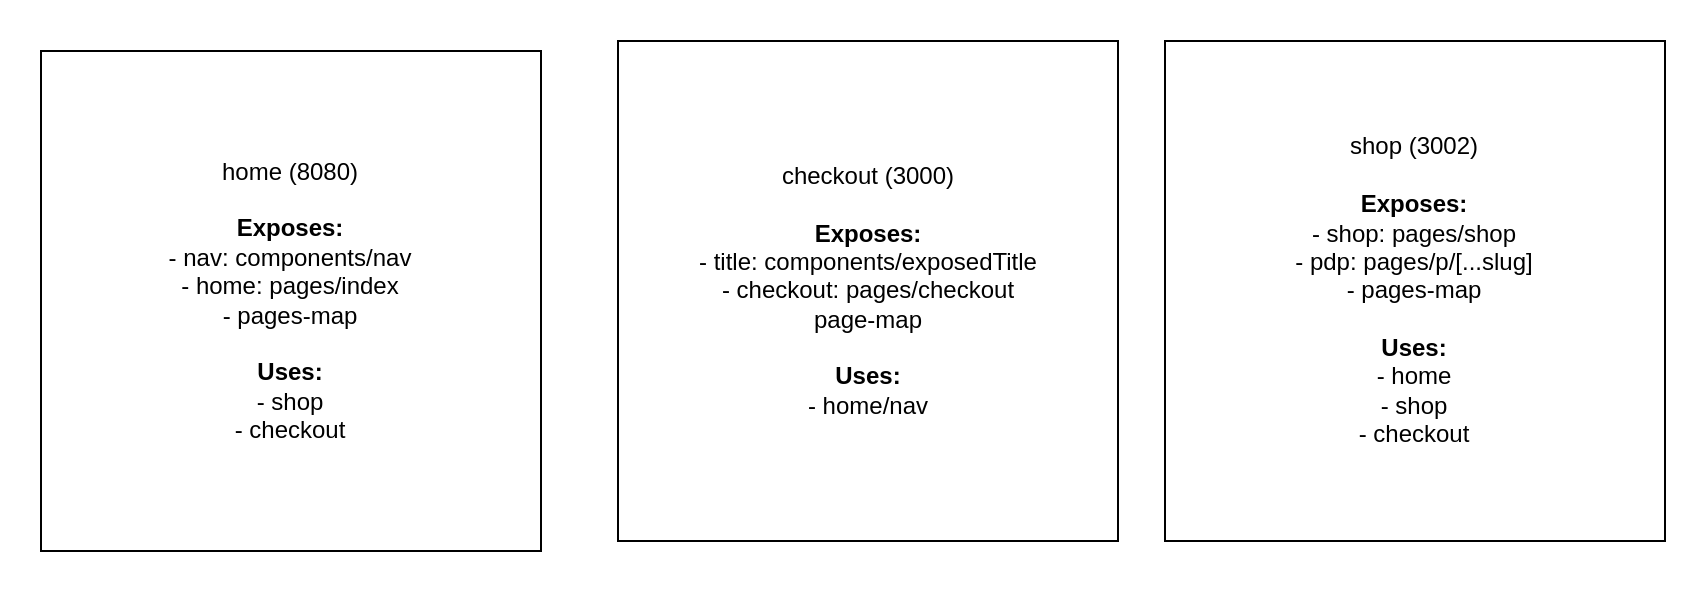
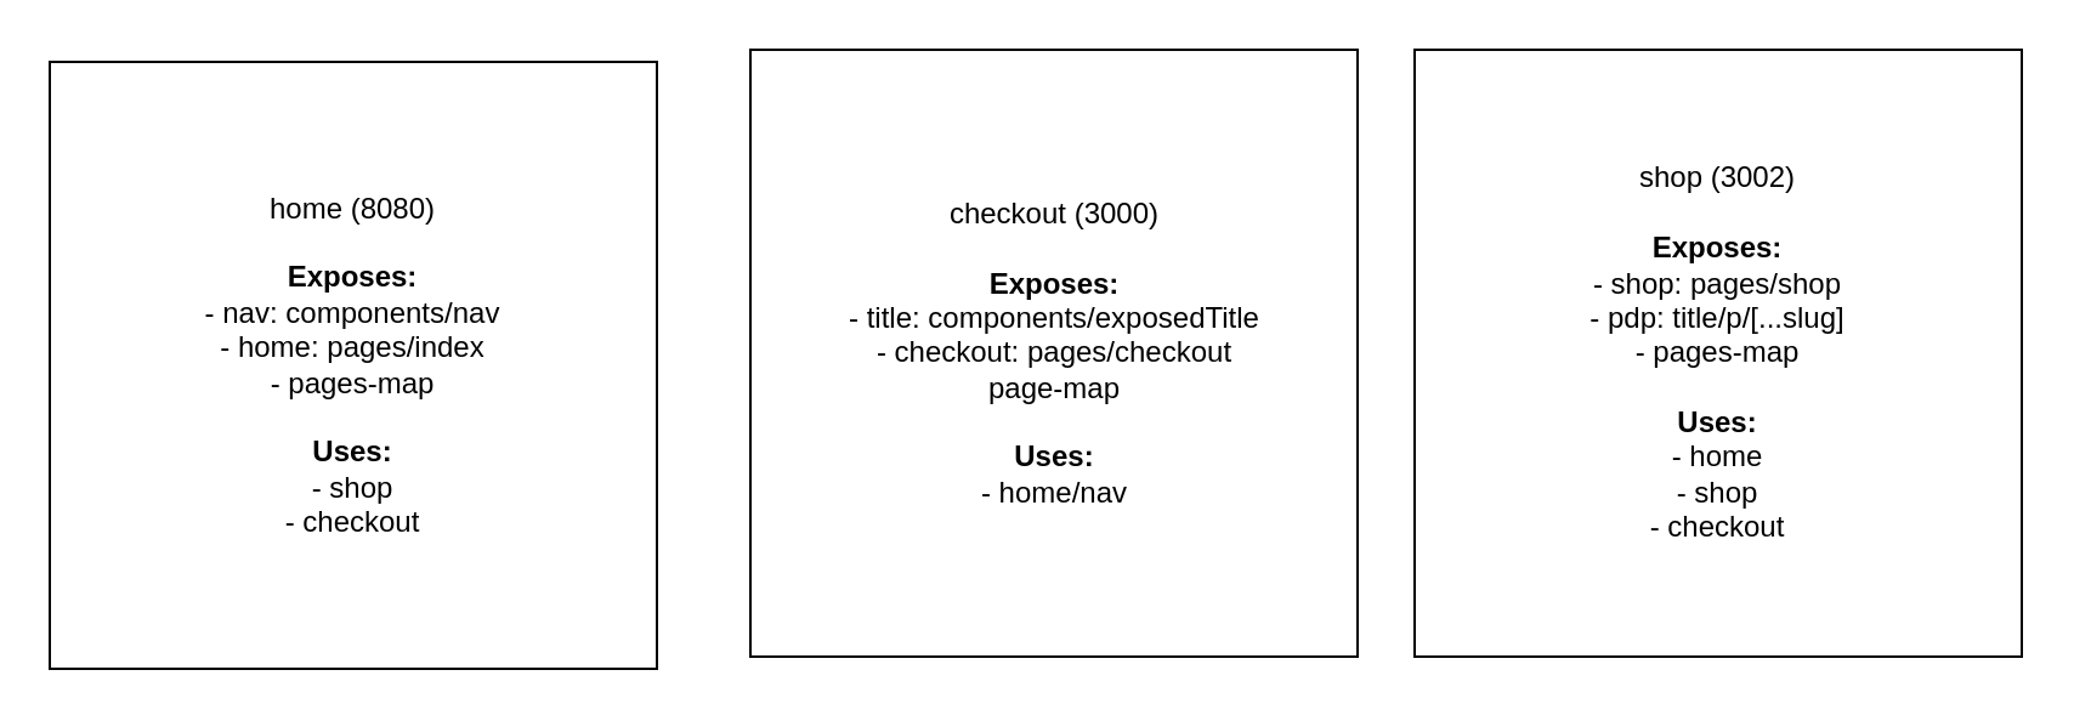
- <mxCell id="4" value="shop (3002)&lt;br&gt;&lt;br&gt;&lt;b&gt;Exposes:&lt;br&gt;&lt;/b&gt;- shop: pages/shop&lt;br&gt;- pdp: pages/p/[...slug]&lt;br&gt;- pages-map&lt;br&gt;&lt;br&gt;&lt;b&gt;Uses:&lt;br&gt;&lt;/b&gt;- home&lt;br&gt;- shop&lt;br&gt;- checkout" style="whiteSpace=wrap;html=1;aspect=fixed;" parent="1" vertex="1"><mxGeometry x="582" y="20" width="250" height="250" as="geometry" /></mxCell>
+ <mxCell id="4" value="shop (3002)&lt;br&gt;&lt;br&gt;&lt;b&gt;Exposes:&lt;br&gt;&lt;/b&gt;- shop: pages/shop&lt;br&gt;- pdp: title/p/[...slug]&lt;br&gt;- pages-map&lt;br&gt;&lt;br&gt;&lt;b&gt;Uses:&lt;br&gt;&lt;/b&gt;- home&lt;br&gt;- shop&lt;br&gt;- checkout" style="whiteSpace=wrap;html=1;aspect=fixed;" parent="1" vertex="1"><mxGeometry x="582" y="20" width="250" height="250" as="geometry" /></mxCell>
